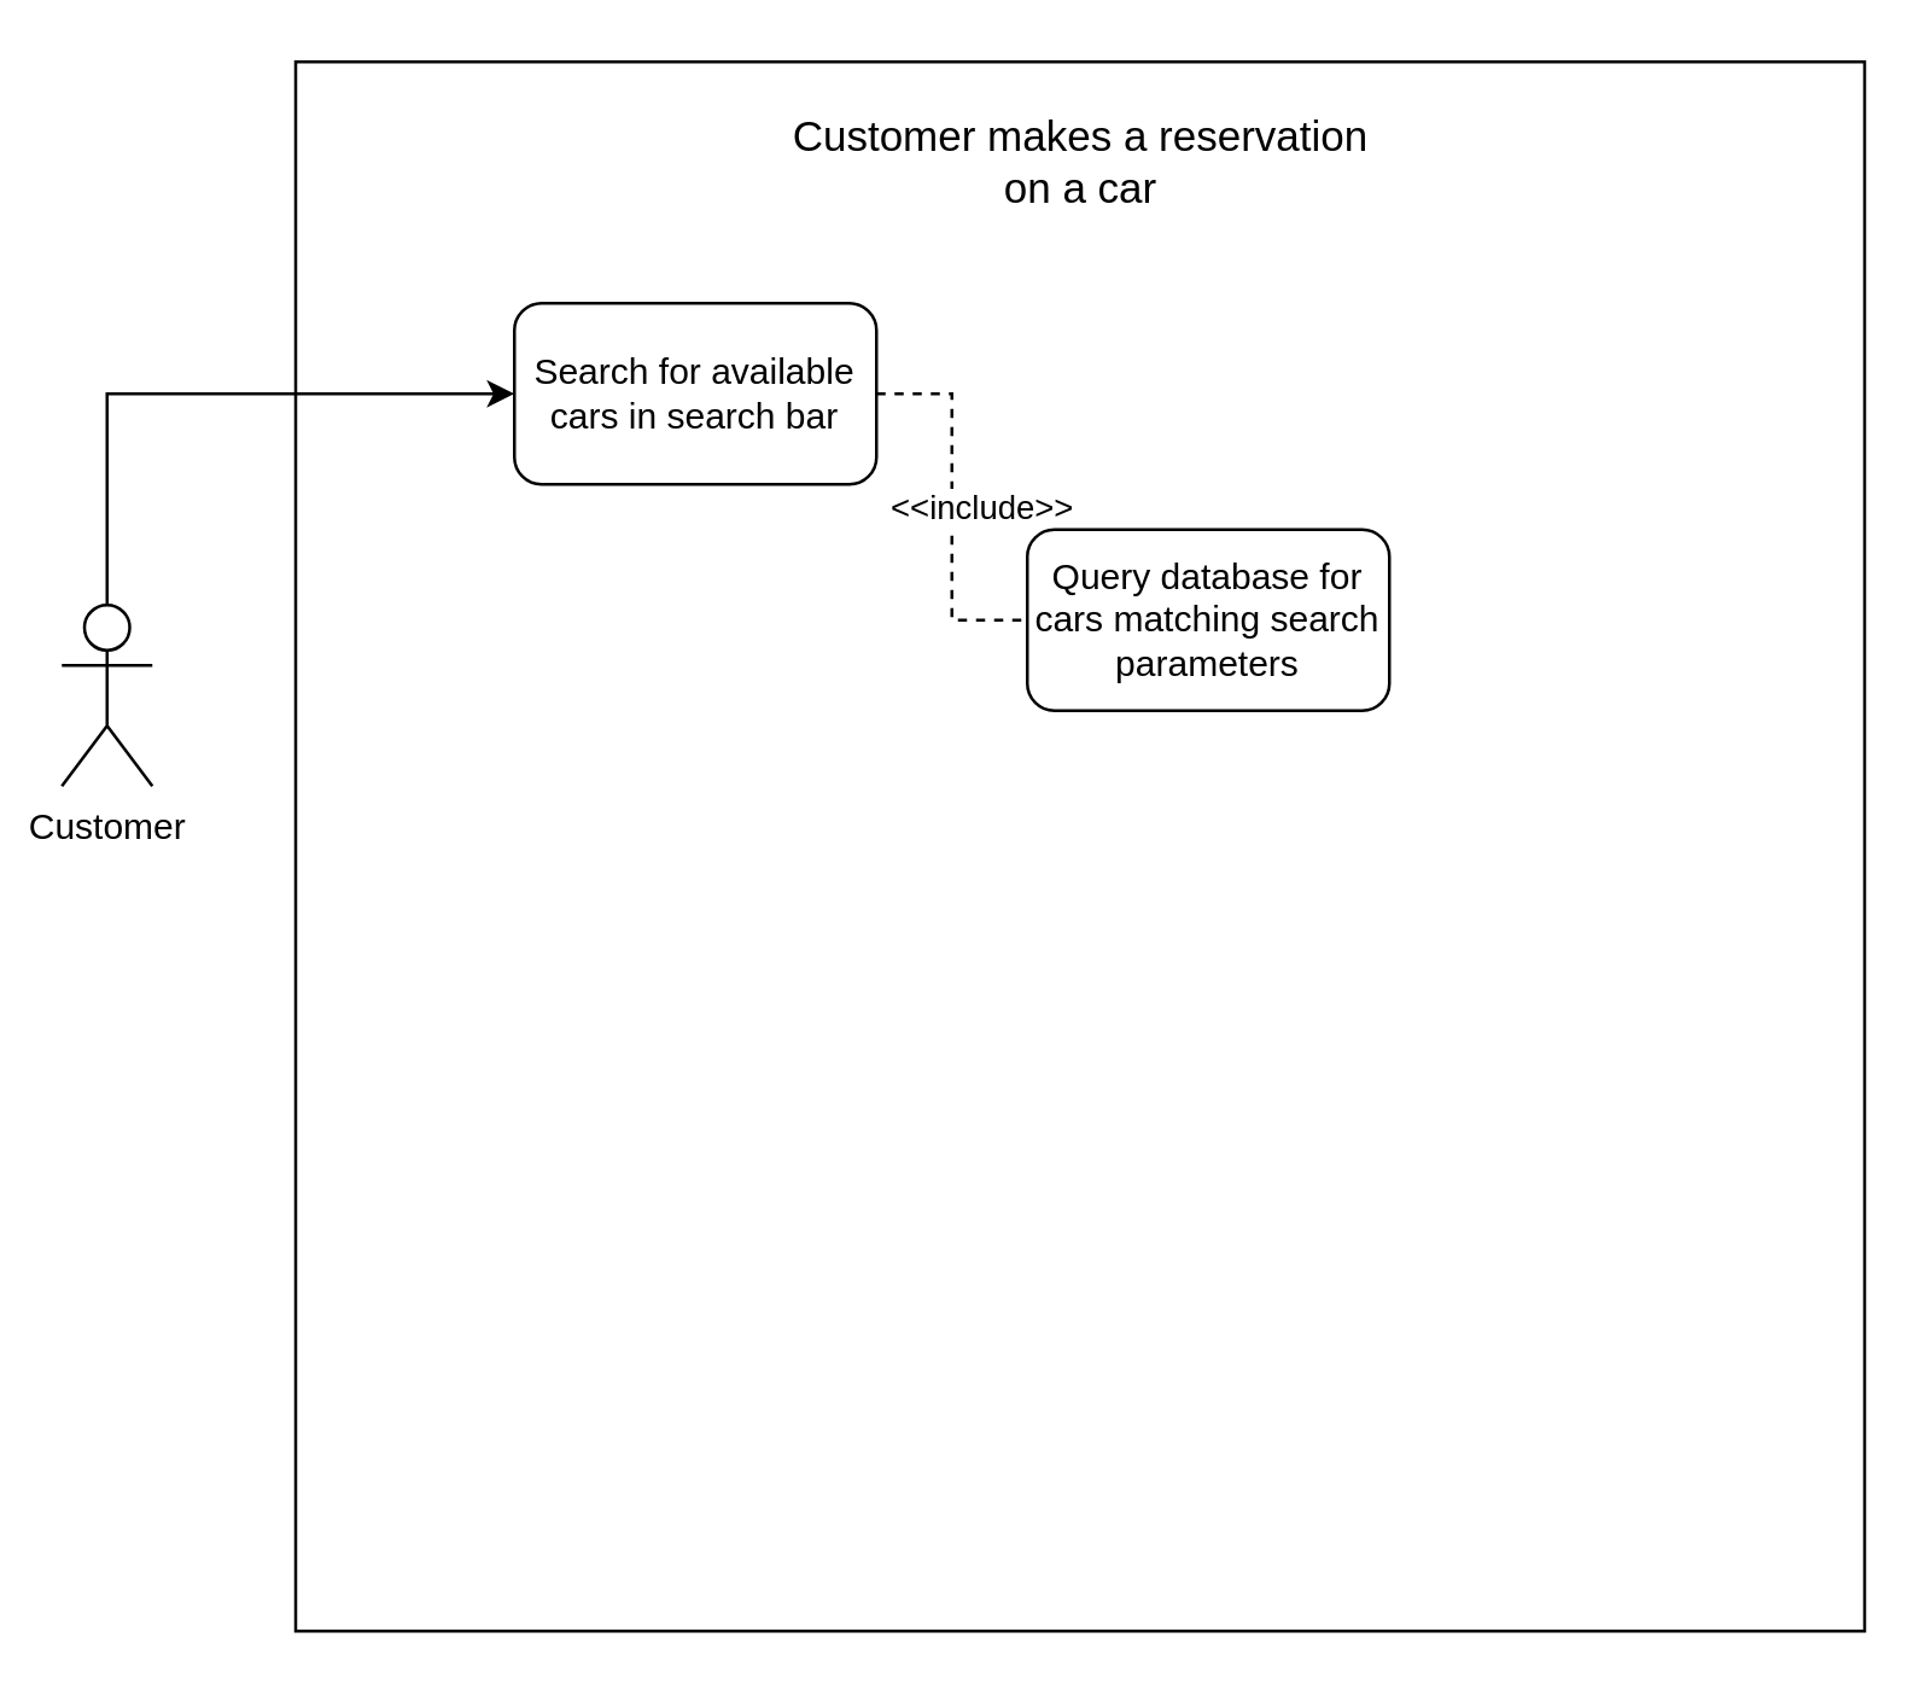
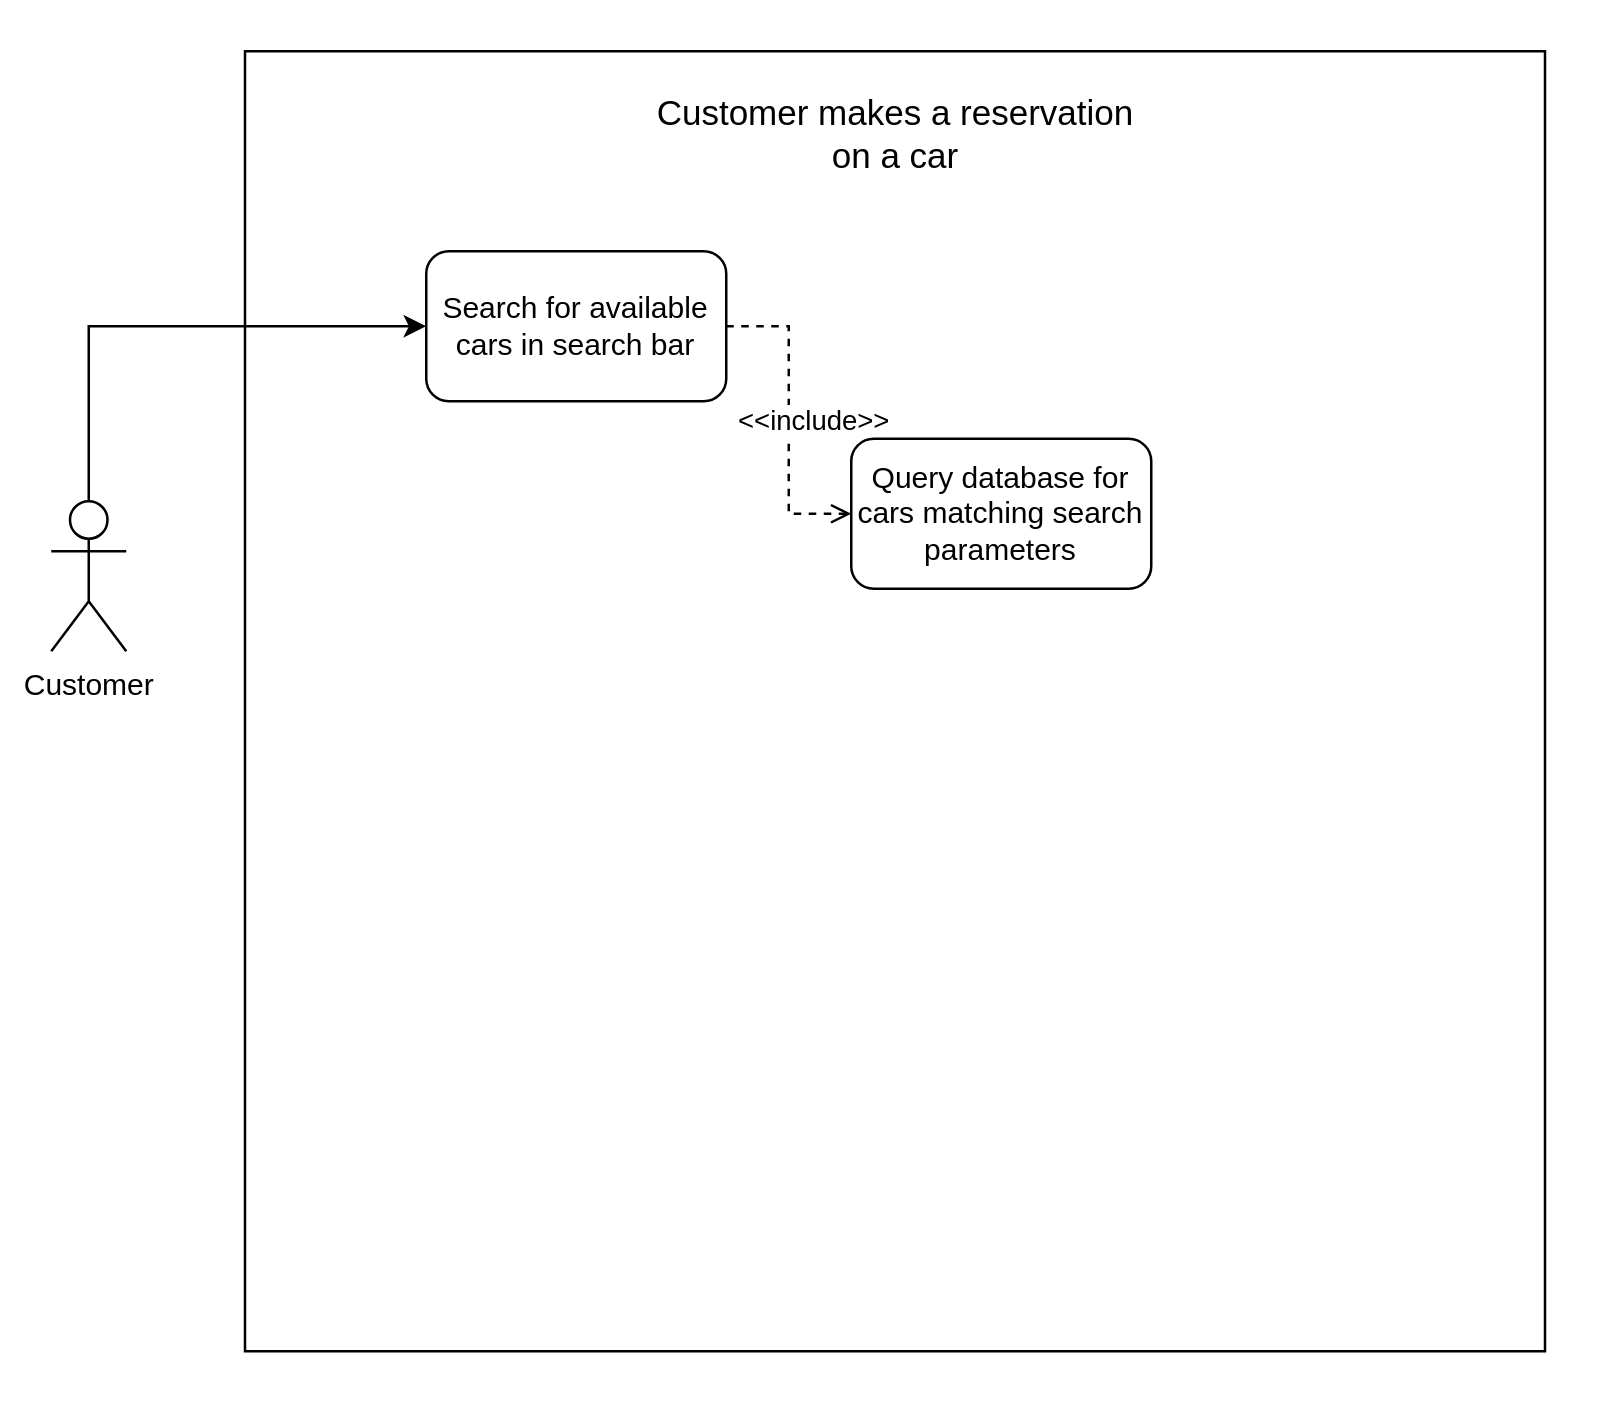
- <mxCell id="4" value="&amp;lt;&amp;lt;include&amp;gt;&amp;gt;" style="edgeStyle=orthogonalEdgeStyle;rounded=0;orthogonalLoop=1;jettySize=auto;html=1;exitX=1;exitY=0.5;exitDx=0;exitDy=0;entryX=0;entryY=0.5;entryDx=0;entryDy=0;endArrow=none;endFill=0;dashed=1;" edge="1" parent="1" source="5" target="7"><mxGeometry y="10" relative="1" as="geometry"><mxPoint as="offset" /></mxGeometry></mxCell>
+ <mxCell id="4" value="&amp;lt;&amp;lt;include&amp;gt;&amp;gt;" style="edgeStyle=orthogonalEdgeStyle;rounded=0;orthogonalLoop=1;jettySize=auto;html=1;exitX=1;exitY=0.5;exitDx=0;exitDy=0;entryX=0;entryY=0.5;entryDx=0;entryDy=0;endArrow=open;endFill=0;dashed=1;" edge="1" parent="1" source="5" target="7"><mxGeometry y="10" relative="1" as="geometry"><mxPoint as="offset" /></mxGeometry></mxCell>
